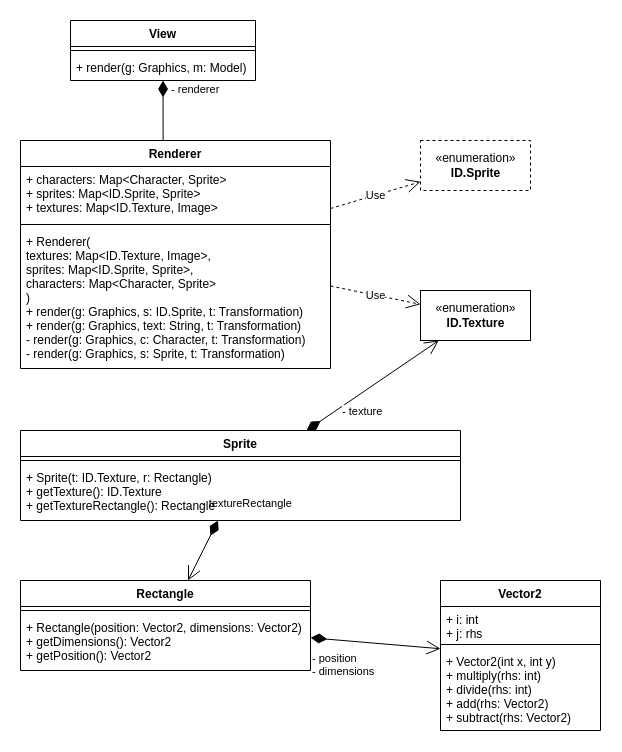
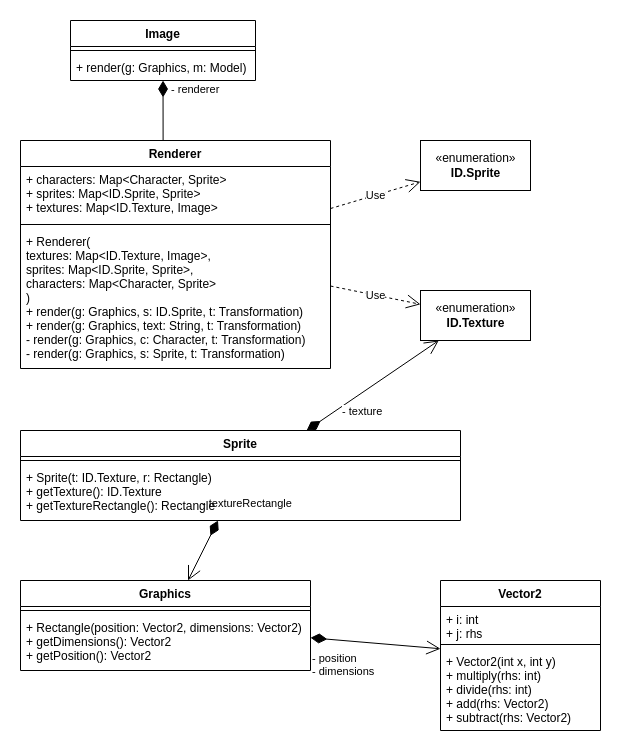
- <mxCell id="24" value="View" style="swimlane;fontStyle=1;align=center;verticalAlign=top;childLayout=stackLayout;horizontal=1;startSize=26;horizontalStack=0;resizeParent=1;resizeParentMax=0;resizeLast=0;collapsible=1;marginBottom=0;" parent="1" vertex="1"><mxGeometry x="70" y="20" width="185" height="60" as="geometry" /></mxCell>
+ <mxCell id="24" value="Image" style="swimlane;fontStyle=1;align=center;verticalAlign=top;childLayout=stackLayout;horizontal=1;startSize=26;horizontalStack=0;resizeParent=1;resizeParentMax=0;resizeLast=0;collapsible=1;marginBottom=0;" parent="1" vertex="1"><mxGeometry x="70" y="20" width="185" height="60" as="geometry" /></mxCell>
- <mxCell id="2" value="«enumeration»&lt;br&gt;&lt;b&gt;ID.Sprite&lt;/b&gt;" style="html=1;dashed=1;" parent="1" vertex="1"><mxGeometry x="420" y="140" width="110" height="50" as="geometry" /></mxCell>
+ <mxCell id="2" value="«enumeration»&lt;br&gt;&lt;b&gt;ID.Sprite&lt;/b&gt;" style="html=1;" parent="1" vertex="1"><mxGeometry x="420" y="140" width="110" height="50" as="geometry" /></mxCell>
- <mxCell id="13" value="Rectangle" style="swimlane;fontStyle=1;align=center;verticalAlign=top;childLayout=stackLayout;horizontal=1;startSize=26;horizontalStack=0;resizeParent=1;resizeParentMax=0;resizeLast=0;collapsible=1;marginBottom=0;" parent="1" vertex="1"><mxGeometry x="20" y="580" width="290" height="90" as="geometry" /></mxCell>
+ <mxCell id="13" value="Graphics" style="swimlane;fontStyle=1;align=center;verticalAlign=top;childLayout=stackLayout;horizontal=1;startSize=26;horizontalStack=0;resizeParent=1;resizeParentMax=0;resizeLast=0;collapsible=1;marginBottom=0;" parent="1" vertex="1"><mxGeometry x="20" y="580" width="290" height="90" as="geometry" /></mxCell>
